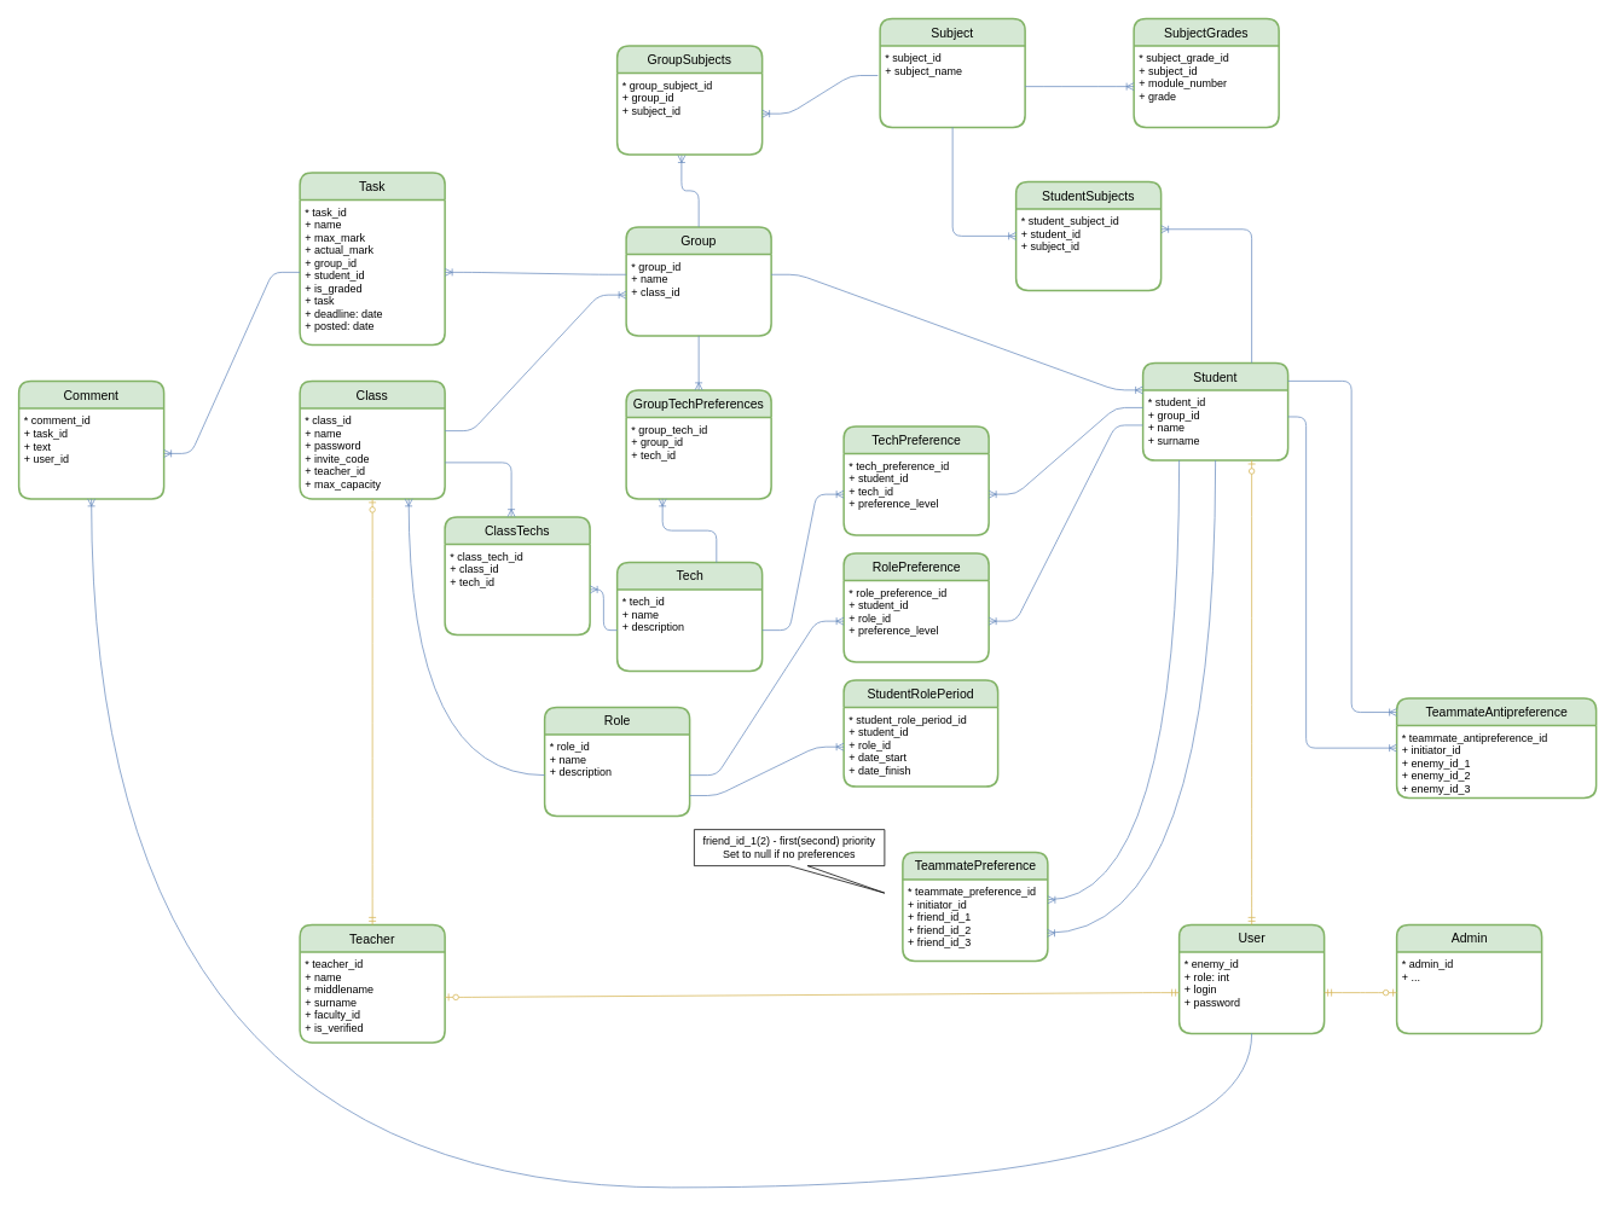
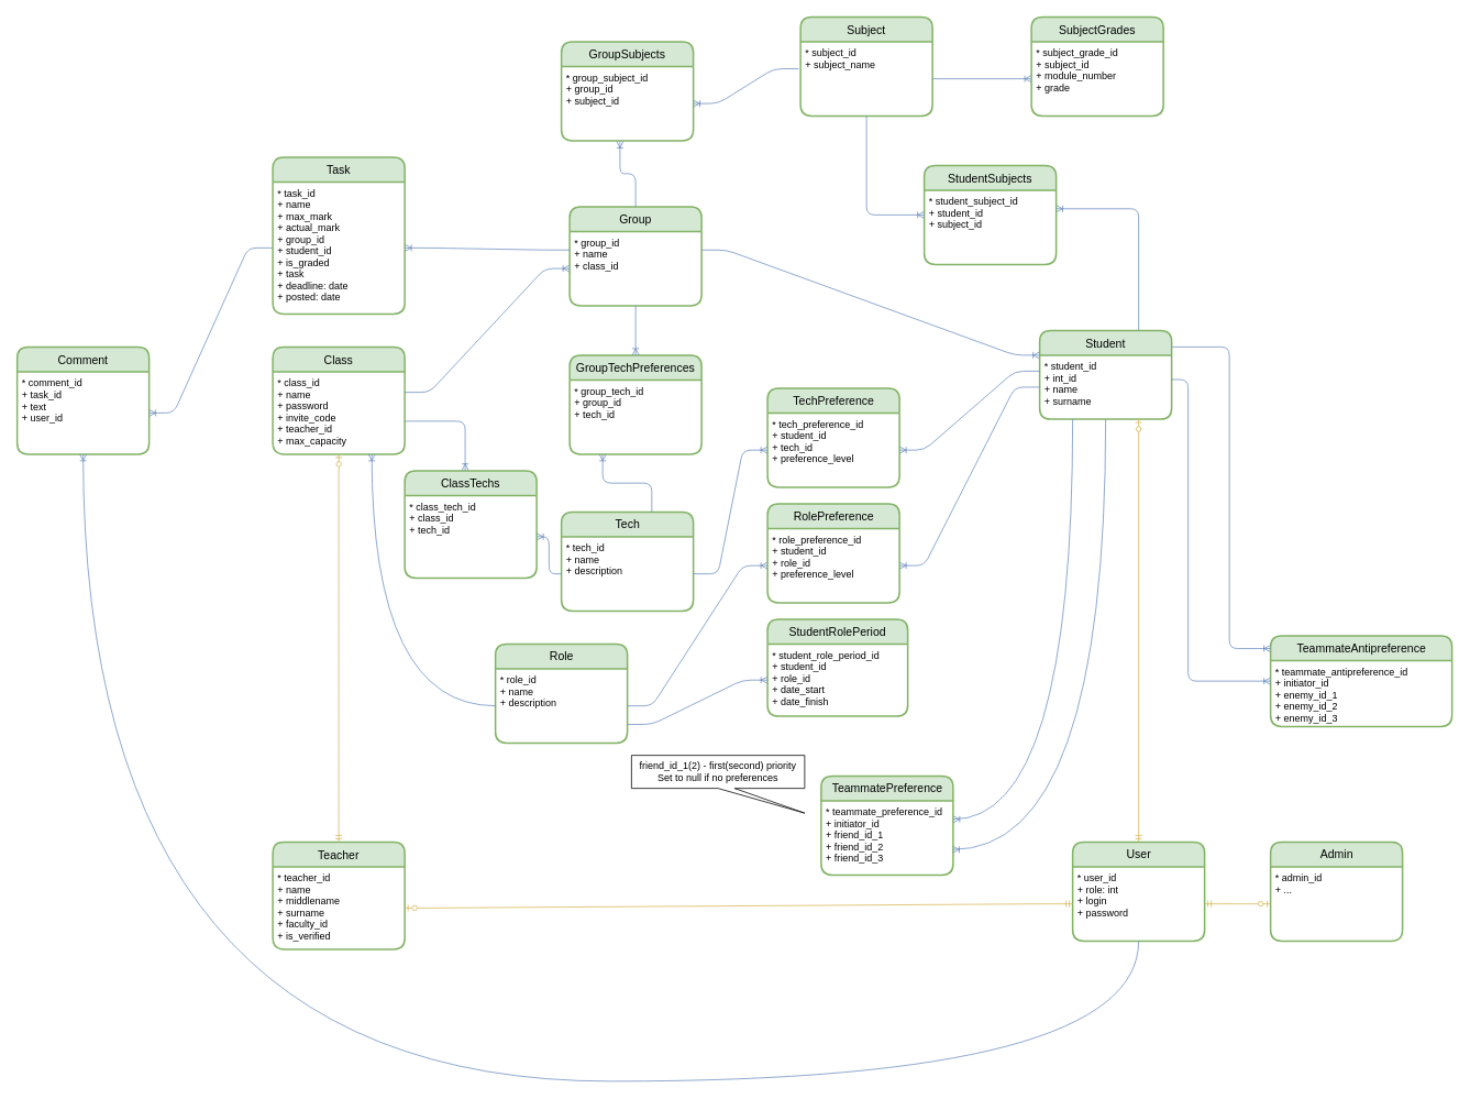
- <mxCell id="10" value="* student_id&#10;+ group_id&#10;+ name&#10;+ surname" style="align=left;strokeColor=none;fillColor=none;spacingLeft=4;fontSize=12;verticalAlign=top;resizable=0;rotatable=0;part=1;" parent="9" vertex="1"><mxGeometry y="30" width="160" height="77.5" as="geometry" /></mxCell>
+ <mxCell id="10" value="* student_id&#10;+ int_id&#10;+ name&#10;+ surname" style="align=left;strokeColor=none;fillColor=none;spacingLeft=4;fontSize=12;verticalAlign=top;resizable=0;rotatable=0;part=1;" parent="9" vertex="1"><mxGeometry y="30" width="160" height="77.5" as="geometry" /></mxCell>
- <mxCell id="33" value="* enemy_id&#10;+ role: int&#10;+ login&#10;+ password" style="align=left;strokeColor=none;fillColor=none;spacingLeft=4;fontSize=12;verticalAlign=top;resizable=0;rotatable=0;part=1;" parent="32" vertex="1"><mxGeometry y="30" width="160" height="90" as="geometry" /></mxCell>
+ <mxCell id="33" value="* user_id&#10;+ role: int&#10;+ login&#10;+ password" style="align=left;strokeColor=none;fillColor=none;spacingLeft=4;fontSize=12;verticalAlign=top;resizable=0;rotatable=0;part=1;" parent="32" vertex="1"><mxGeometry y="30" width="160" height="90" as="geometry" /></mxCell>
